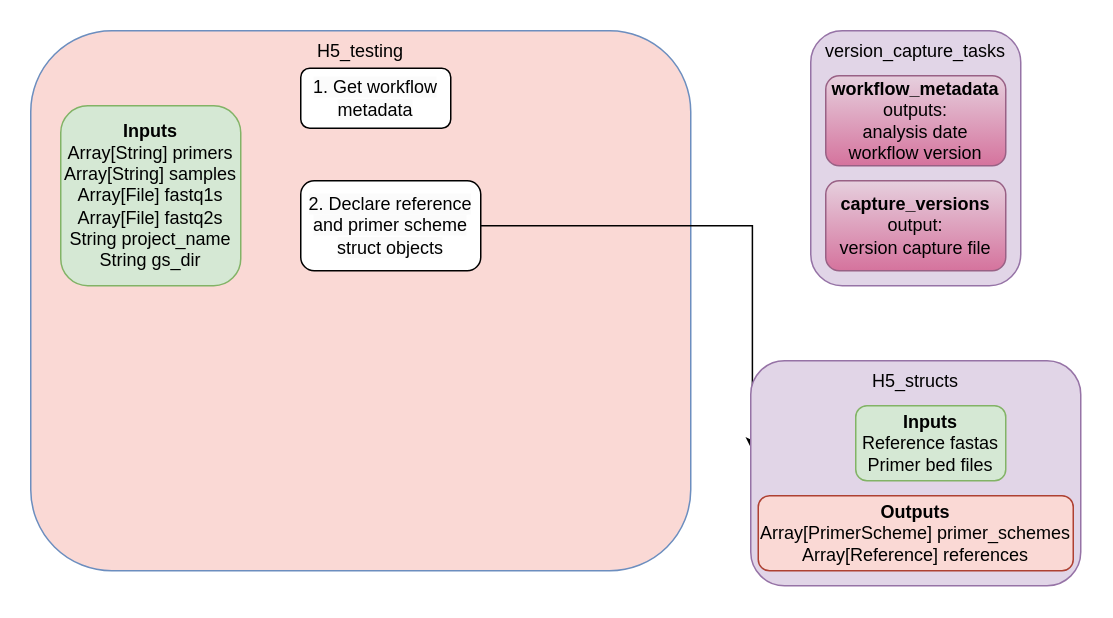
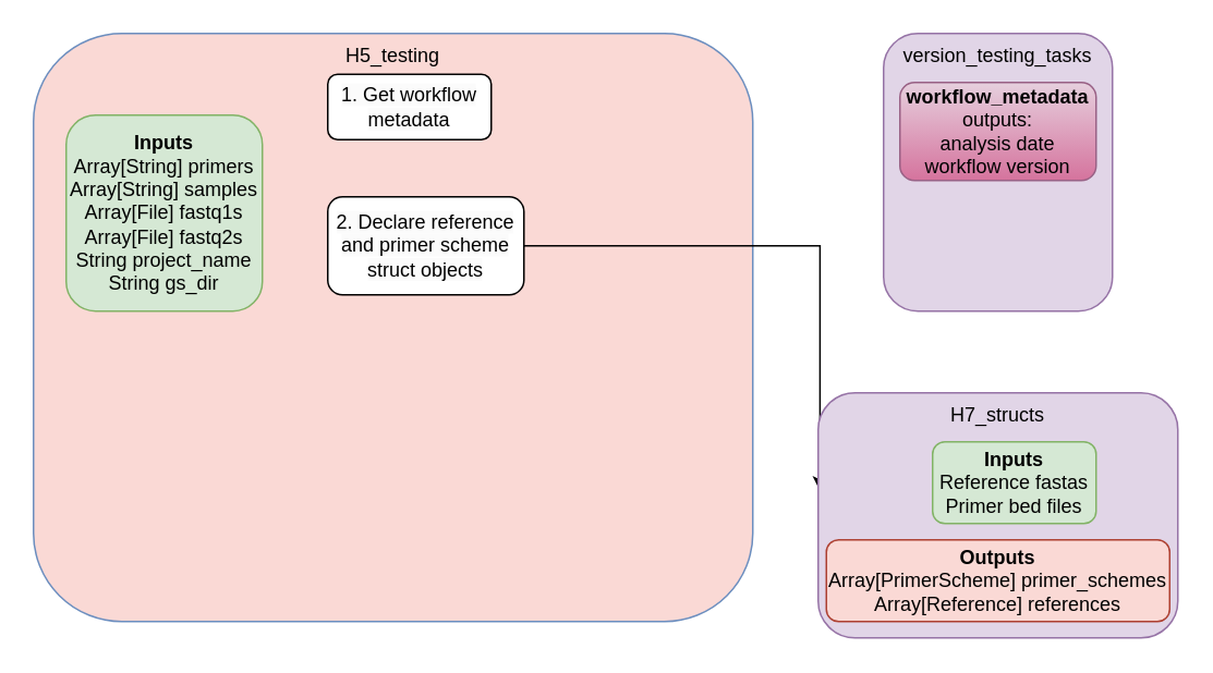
- <mxCell id="13" value="version_capture_tasks" style="rounded=1;whiteSpace=wrap;html=1;verticalAlign=top;fillColor=#e1d5e7;strokeColor=#9673a6;" vertex="1" parent="12"><mxGeometry width="140" height="170" as="geometry" /></mxCell>
+ <mxCell id="13" value="version_testing_tasks" style="rounded=1;whiteSpace=wrap;html=1;verticalAlign=top;fillColor=#e1d5e7;strokeColor=#9673a6;" vertex="1" parent="12"><mxGeometry width="140" height="170" as="geometry" /></mxCell>
- <mxCell id="15" value="&lt;b&gt;capture_versions&lt;/b&gt;&lt;div&gt;output:&lt;/div&gt;&lt;div&gt;version capture file&lt;/div&gt;" style="rounded=1;whiteSpace=wrap;html=1;fillColor=#e6d0de;gradientColor=#d5739d;strokeColor=#996185;" vertex="1" parent="12"><mxGeometry x="10" y="100" width="120" height="60" as="geometry" /></mxCell>
- <mxCell id="8" value="H5_structs" style="rounded=1;whiteSpace=wrap;html=1;verticalAlign=top;fillColor=#e1d5e7;strokeColor=#9673a6;" vertex="1" parent="7"><mxGeometry width="220" height="150" as="geometry" /></mxCell>
+ <mxCell id="8" value="H7_structs" style="rounded=1;whiteSpace=wrap;html=1;verticalAlign=top;fillColor=#e1d5e7;strokeColor=#9673a6;" vertex="1" parent="7"><mxGeometry width="220" height="150" as="geometry" /></mxCell>
